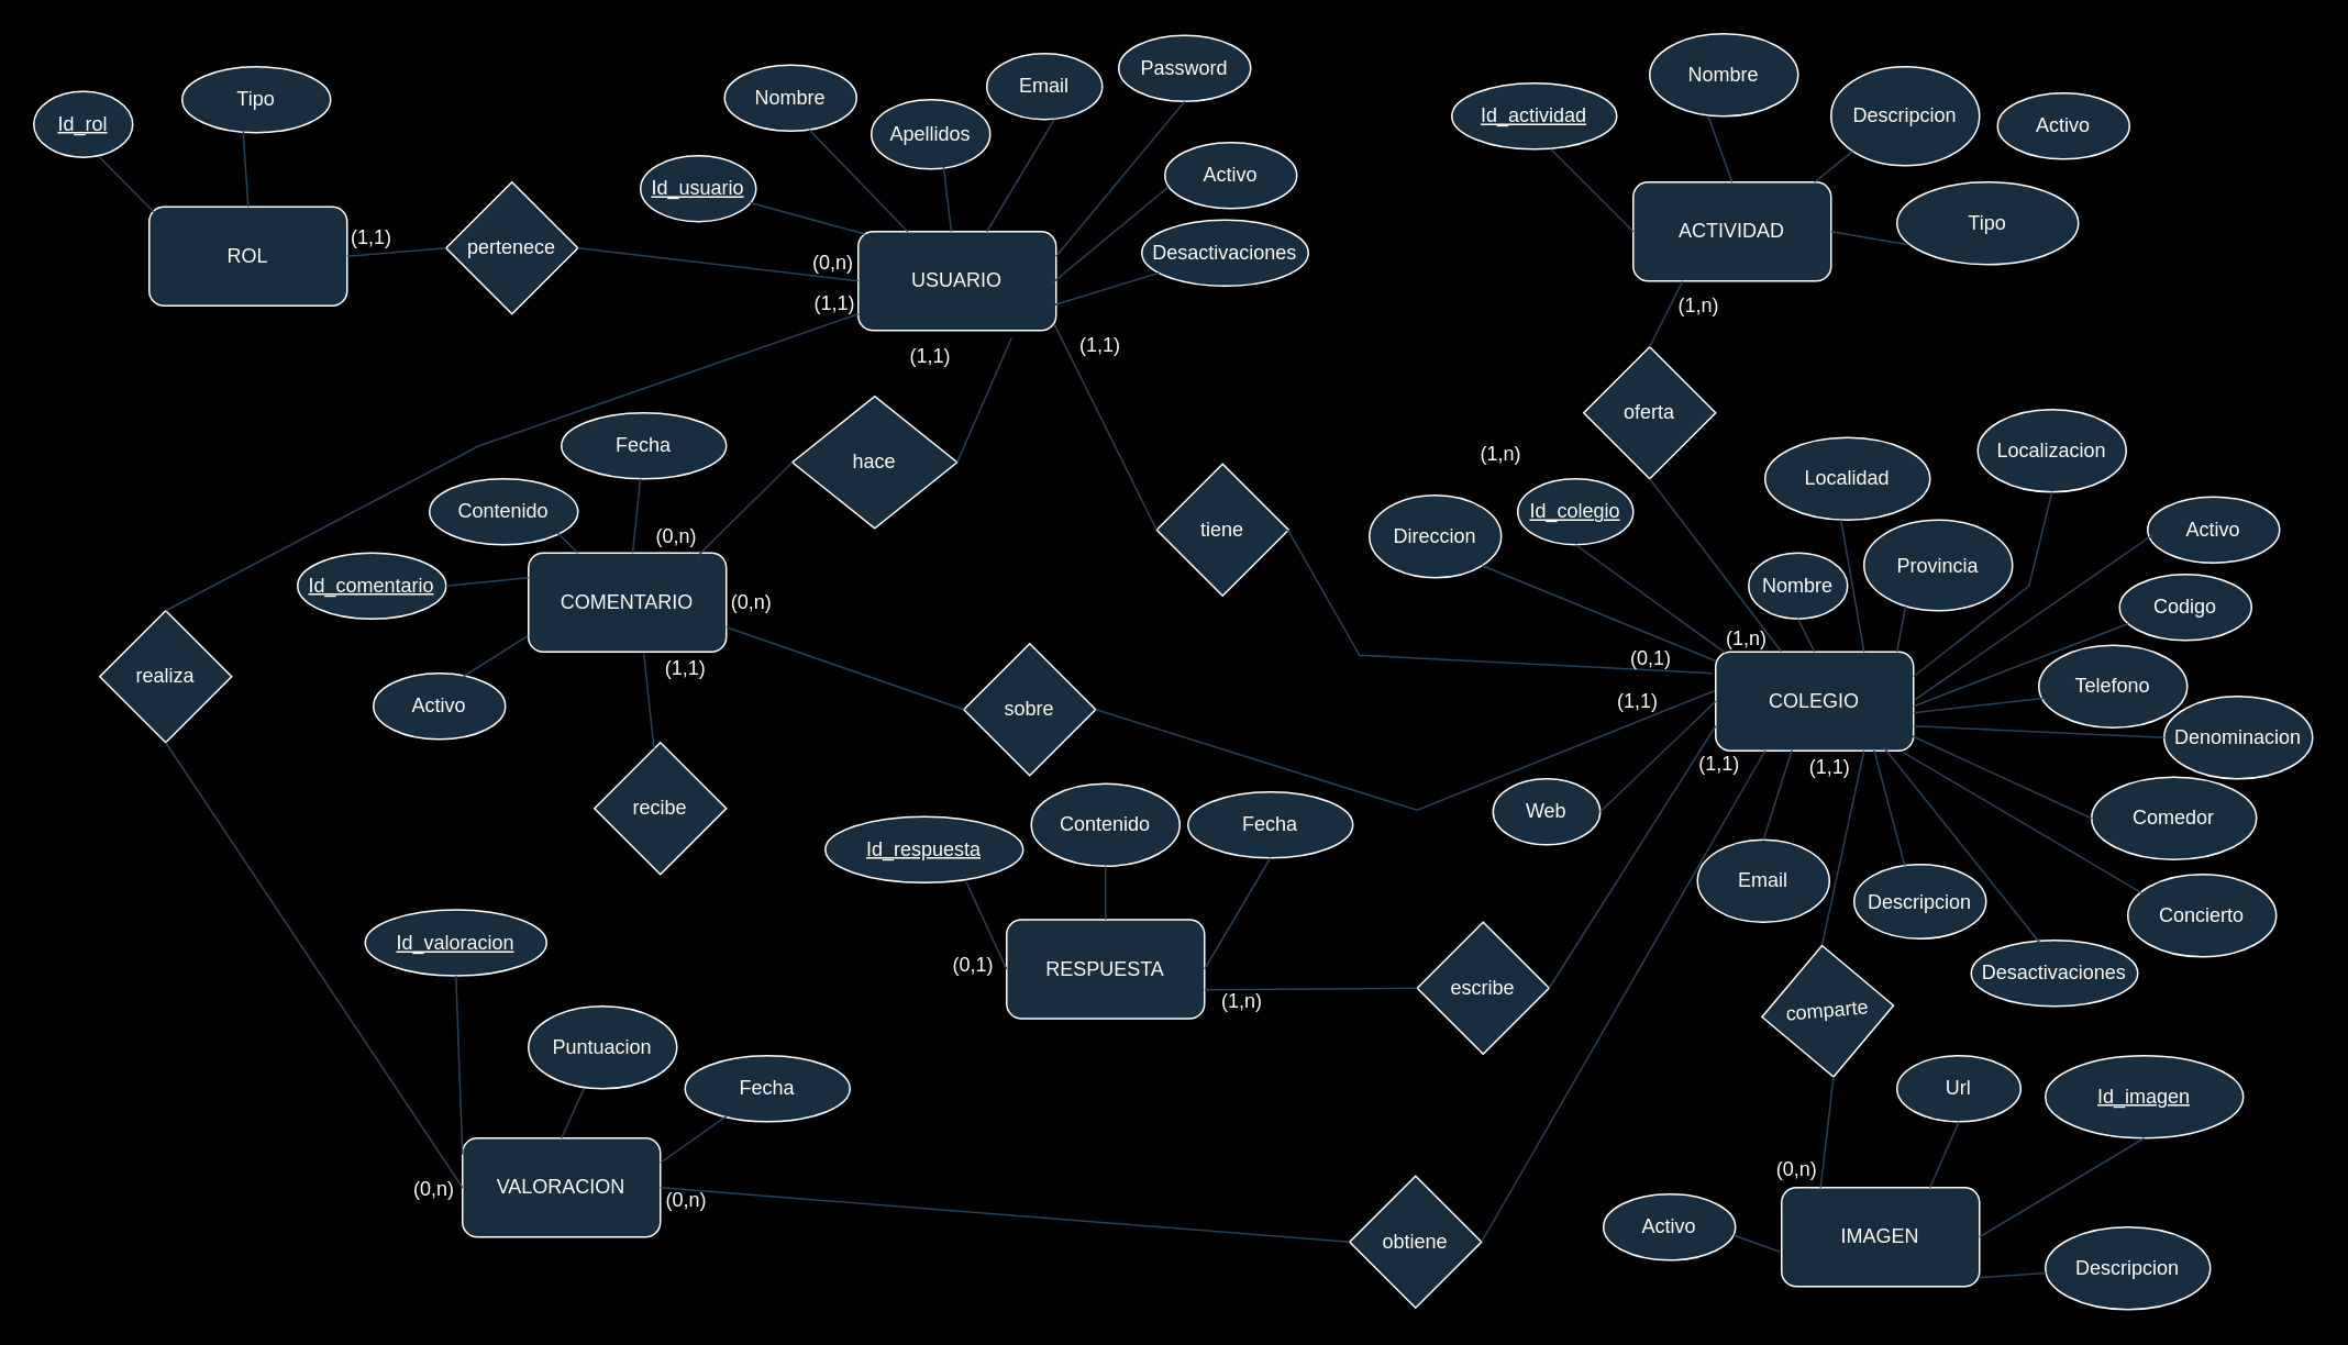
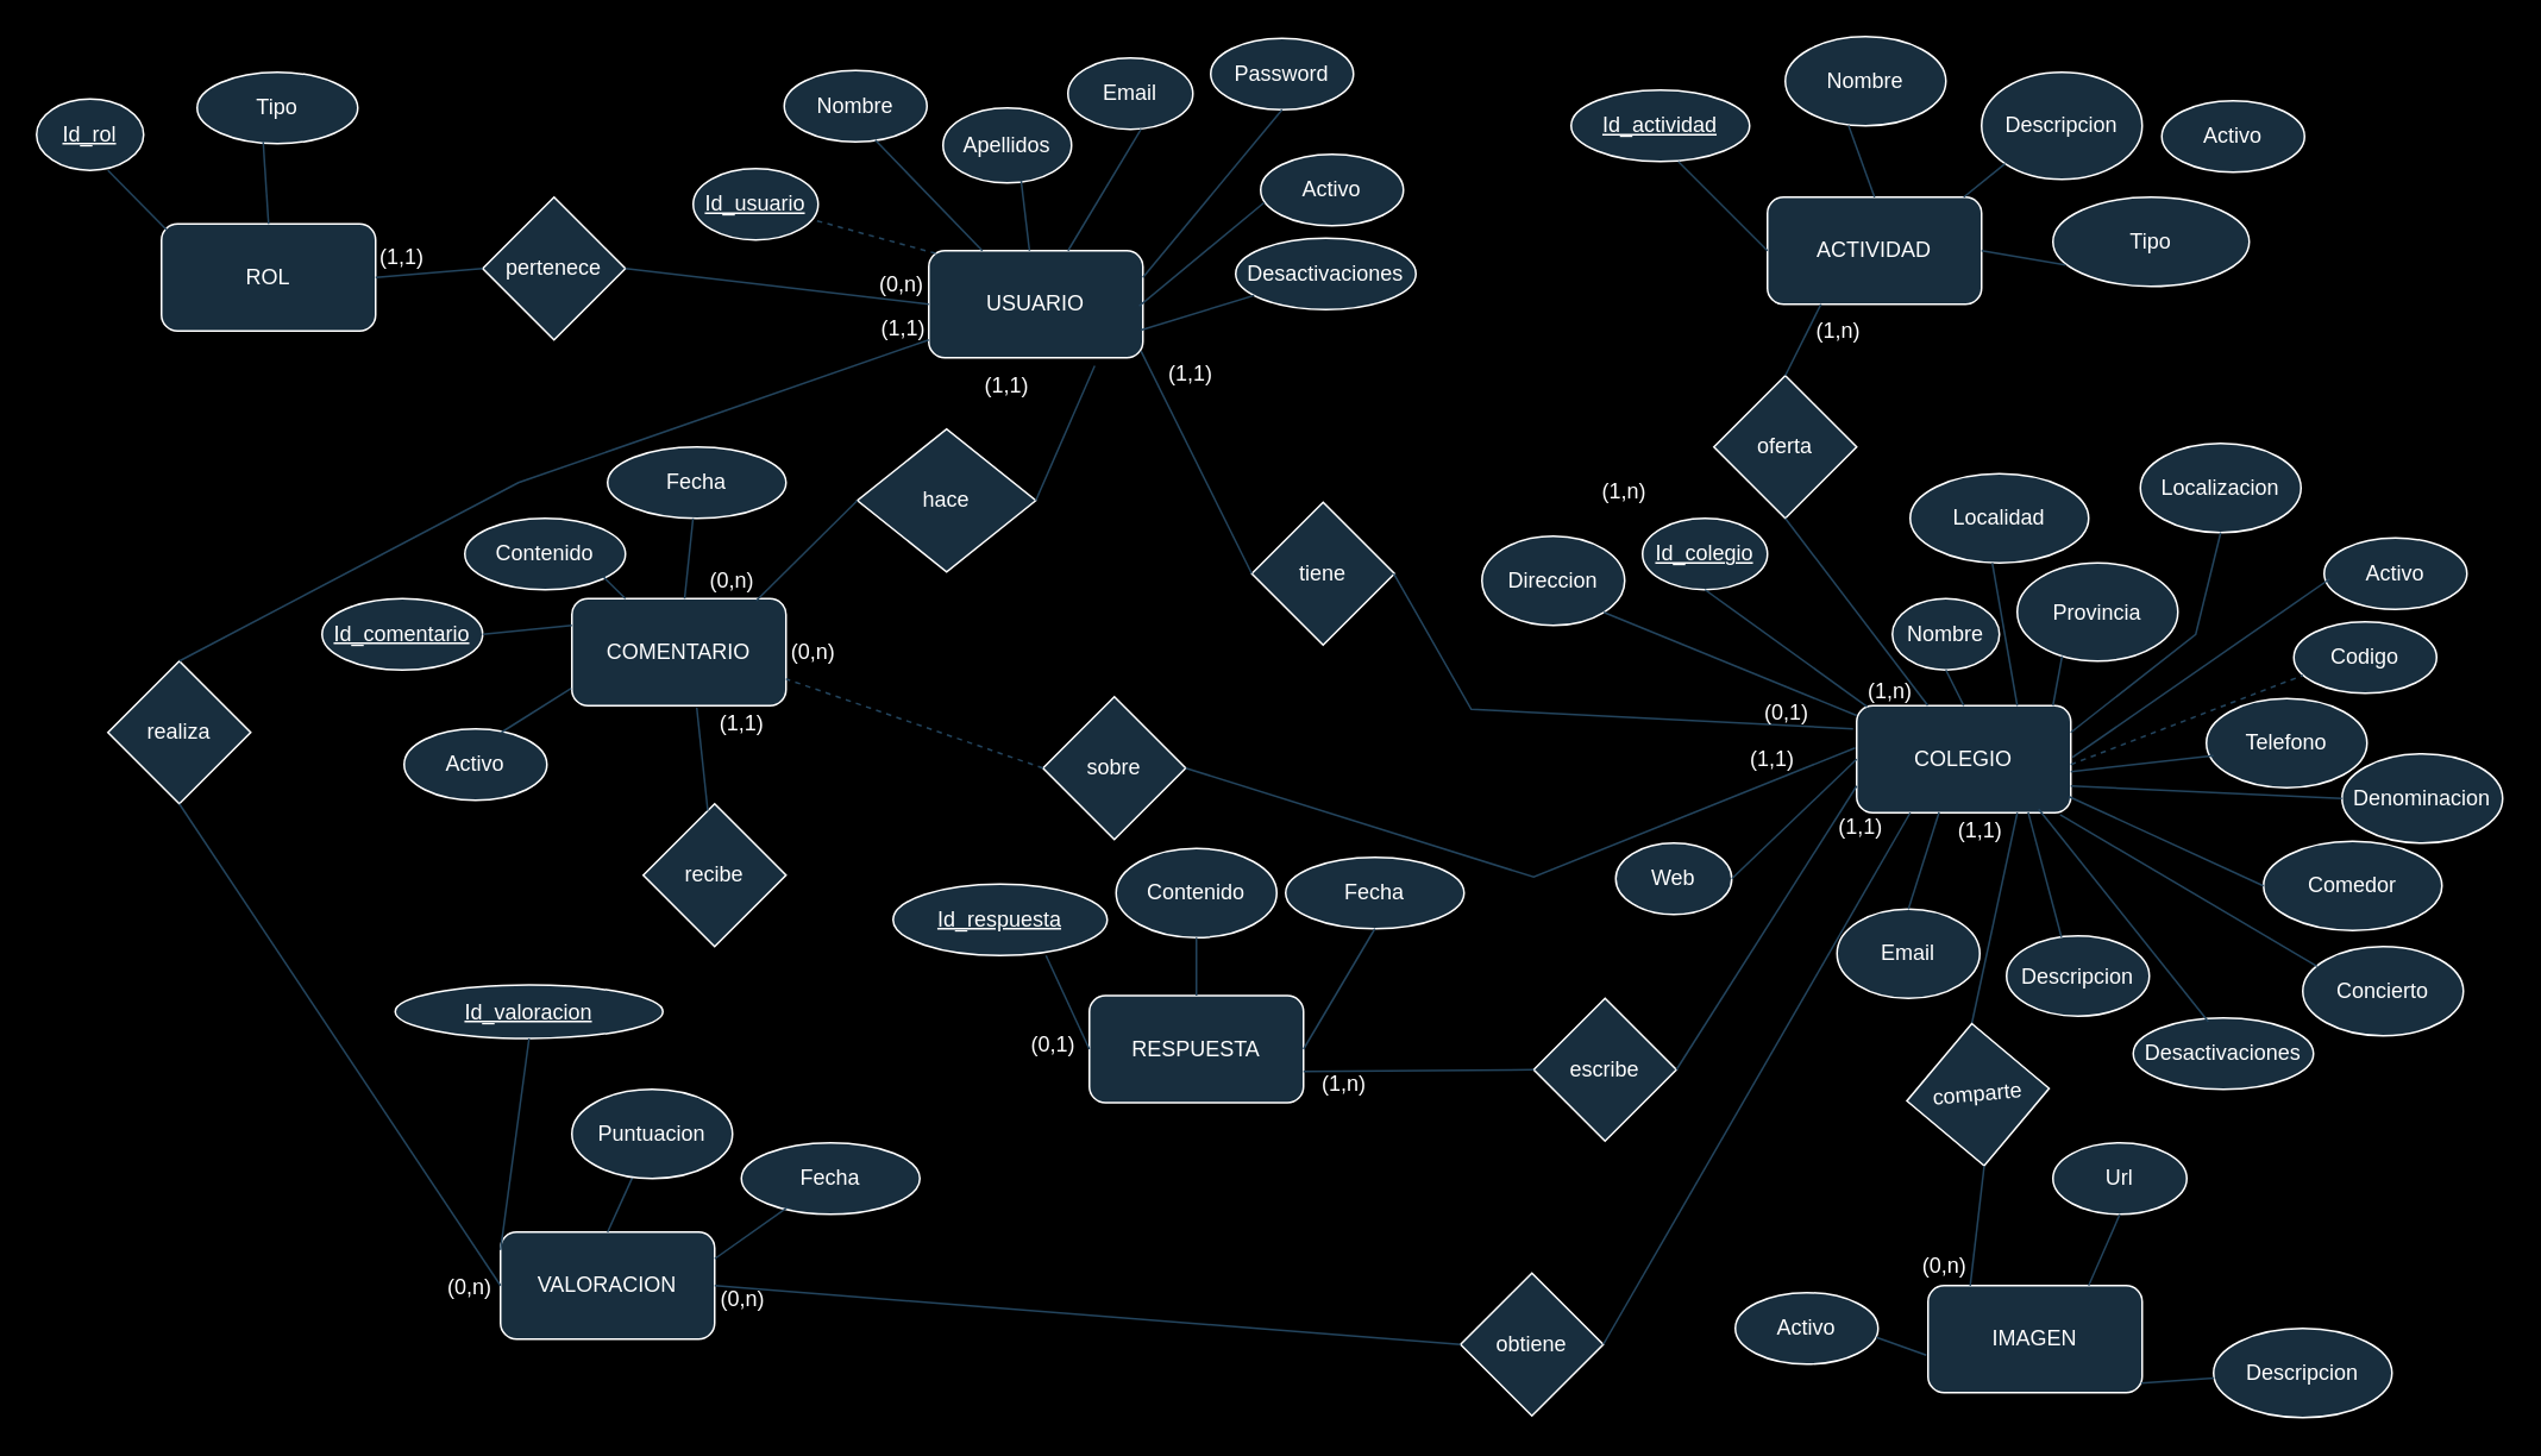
- <mxCell id="20" value="" style="endArrow=none;html=1;rounded=0;exitX=0.033;exitY=0.026;exitDx=0;exitDy=0;labelBackgroundColor=none;fontColor=default;exitPerimeter=0;strokeColor=#23445D;" parent="1" source="3" target="14" edge="1"><mxGeometry width="50" height="50" relative="1" as="geometry"><mxPoint x="440" y="155" as="sourcePoint" /><mxPoint x="490" y="105" as="targetPoint" /></mxGeometry></mxCell>
+ <mxCell id="20" value="" style="endArrow=none;html=1;rounded=0;exitX=0.033;exitY=0.026;exitDx=0;exitDy=0;labelBackgroundColor=none;fontColor=default;exitPerimeter=0;strokeColor=#23445D;dashed=1;" parent="1" source="3" target="14" edge="1"><mxGeometry width="50" height="50" relative="1" as="geometry"><mxPoint x="440" y="155" as="sourcePoint" /><mxPoint x="490" y="105" as="targetPoint" /></mxGeometry></mxCell>
- <mxCell id="140" value="" style="endArrow=none;html=1;rounded=0;exitX=1;exitY=0.55;exitDx=0;exitDy=0;exitPerimeter=0;labelBackgroundColor=none;fontColor=default;entryX=0.063;entryY=0.75;entryDx=0;entryDy=0;entryPerimeter=0;strokeColor=#23445D;" edge="1" parent="1" source="4" target="138"><mxGeometry width="50" height="50" relative="1" as="geometry"><mxPoint x="1180" y="452" as="sourcePoint" /><mxPoint x="1286" y="420" as="targetPoint" /></mxGeometry></mxCell>
+ <mxCell id="140" value="" style="endArrow=none;html=1;rounded=0;exitX=1;exitY=0.55;exitDx=0;exitDy=0;exitPerimeter=0;labelBackgroundColor=none;fontColor=default;entryX=0.063;entryY=0.75;entryDx=0;entryDy=0;entryPerimeter=0;strokeColor=#23445D;dashed=1;" edge="1" parent="1" source="4" target="138"><mxGeometry width="50" height="50" relative="1" as="geometry"><mxPoint x="1180" y="452" as="sourcePoint" /><mxPoint x="1286" y="420" as="targetPoint" /></mxGeometry></mxCell>
- <mxCell id="86" value="" style="endArrow=none;html=1;rounded=0;entryX=1;entryY=0.75;entryDx=0;entryDy=0;exitX=0;exitY=0.5;exitDx=0;exitDy=0;labelBackgroundColor=none;fontColor=default;strokeColor=#23445D;" parent="1" source="83" target="5" edge="1"><mxGeometry width="50" height="50" relative="1" as="geometry"><mxPoint x="750" y="520" as="sourcePoint" /><mxPoint x="800" y="470" as="targetPoint" /></mxGeometry></mxCell>
+ <mxCell id="86" value="" style="endArrow=none;html=1;rounded=0;entryX=1;entryY=0.75;entryDx=0;entryDy=0;exitX=0;exitY=0.5;exitDx=0;exitDy=0;labelBackgroundColor=none;fontColor=default;strokeColor=#23445D;dashed=1;" parent="1" source="83" target="5" edge="1"><mxGeometry width="50" height="50" relative="1" as="geometry"><mxPoint x="750" y="520" as="sourcePoint" /><mxPoint x="800" y="470" as="targetPoint" /></mxGeometry></mxCell>
- <mxCell id="13" value="&lt;u&gt;Id_valoracion&lt;/u&gt;" style="ellipse;whiteSpace=wrap;html=1;labelBackgroundColor=none;fillColor=#182E3E;strokeColor=#FFFFFF;fontColor=#FFFFFF;" parent="1" vertex="1"><mxGeometry x="221" y="551.5" width="110" height="40" as="geometry" /></mxCell>
+ <mxCell id="13" value="&lt;u&gt;Id_valoracion&lt;/u&gt;" style="ellipse;whiteSpace=wrap;html=1;labelBackgroundColor=none;fillColor=#182E3E;strokeColor=#FFFFFF;fontColor=#FFFFFF;" parent="1" vertex="1"><mxGeometry x="221" y="551.5" width="150" height="30" as="geometry" /></mxCell>
- <mxCell id="69" value="&lt;u&gt;Id_imagen&lt;/u&gt;" style="ellipse;whiteSpace=wrap;html=1;labelBackgroundColor=none;fillColor=#182E3E;strokeColor=#FFFFFF;fontColor=#FFFFFF;" parent="1" vertex="1"><mxGeometry x="1240" y="640" width="120" height="50" as="geometry" /></mxCell>
- <mxCell id="70" value="" style="endArrow=none;html=1;rounded=0;exitX=1;exitY=0.5;exitDx=0;exitDy=0;entryX=0.5;entryY=1;entryDx=0;entryDy=0;labelBackgroundColor=none;fontColor=default;strokeColor=#23445D;" parent="1" source="34" target="69" edge="1"><mxGeometry width="50" height="50" relative="1" as="geometry"><mxPoint x="670" y="550" as="sourcePoint" /><mxPoint x="720" y="500" as="targetPoint" /></mxGeometry></mxCell>
